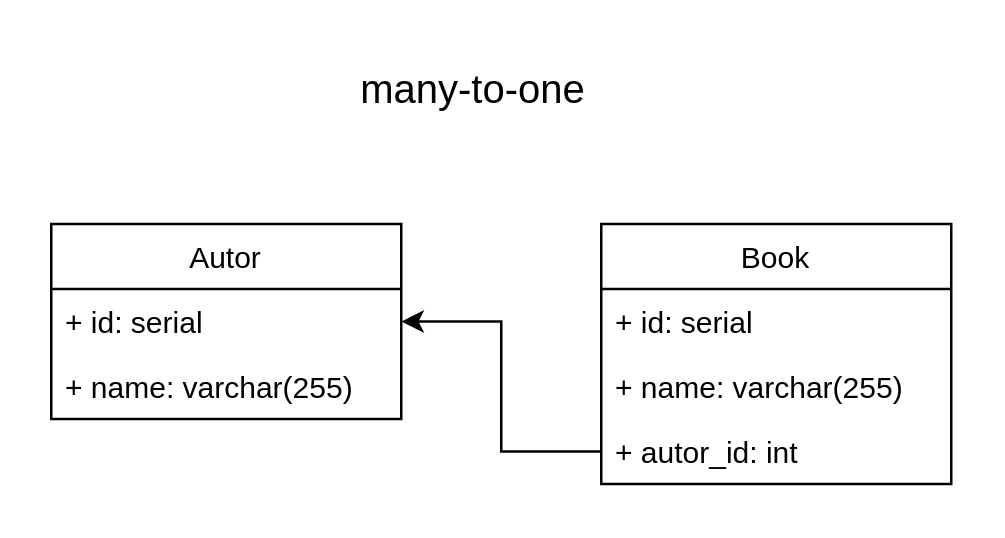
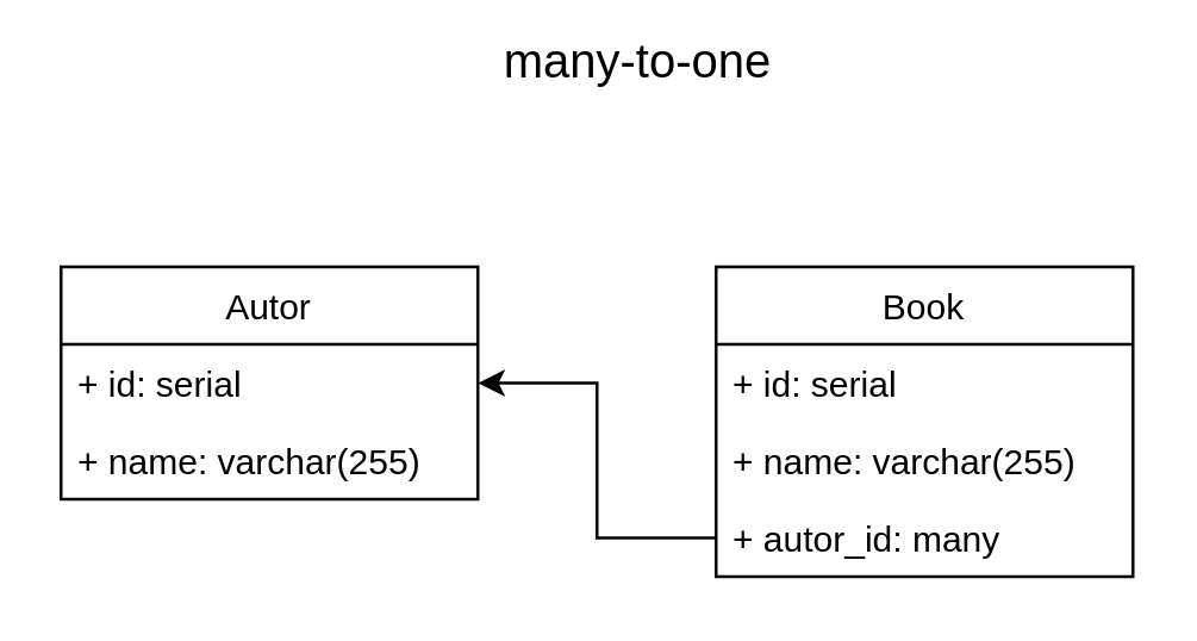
- <mxCell id="9" value="&lt;div&gt;&lt;font style=&quot;font-size: 16px&quot;&gt;many-to-one&lt;/font&gt;&lt;/div&gt;" style="text;html=1;strokeColor=none;fillColor=none;align=center;verticalAlign=middle;whiteSpace=wrap;rounded=0;" parent="1" vertex="1"><mxGeometry x="129" y="20" width="120" height="30" as="geometry" /></mxCell>
+ <mxCell id="9" value="&lt;div&gt;&lt;font style=&quot;font-size: 16px&quot;&gt;many-to-one&lt;/font&gt;&lt;/div&gt;" style="text;html=1;strokeColor=none;fillColor=none;align=center;verticalAlign=middle;whiteSpace=wrap;rounded=0;" parent="1" vertex="1"><mxGeometry x="154" y="5" width="120" height="30" as="geometry" /></mxCell>
- <mxCell id="5" value="+ autor_id: int" style="text;strokeColor=none;fillColor=none;align=left;verticalAlign=top;spacingLeft=4;spacingRight=4;overflow=hidden;rotatable=0;points=[[0,0.5],[1,0.5]];portConstraint=eastwest;" parent="2" vertex="1"><mxGeometry y="78" width="140" height="26" as="geometry" /></mxCell>
+ <mxCell id="5" value="+ autor_id: many" style="text;strokeColor=none;fillColor=none;align=left;verticalAlign=top;spacingLeft=4;spacingRight=4;overflow=hidden;rotatable=0;points=[[0,0.5],[1,0.5]];portConstraint=eastwest;" parent="2" vertex="1"><mxGeometry y="78" width="140" height="26" as="geometry" /></mxCell>
